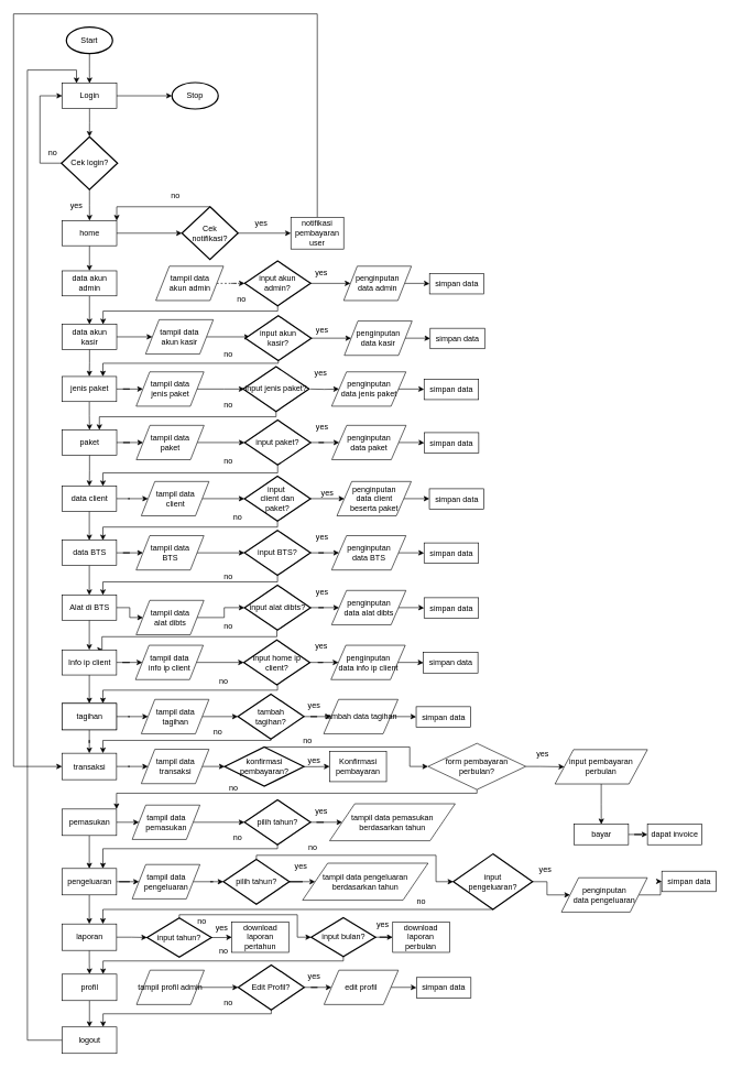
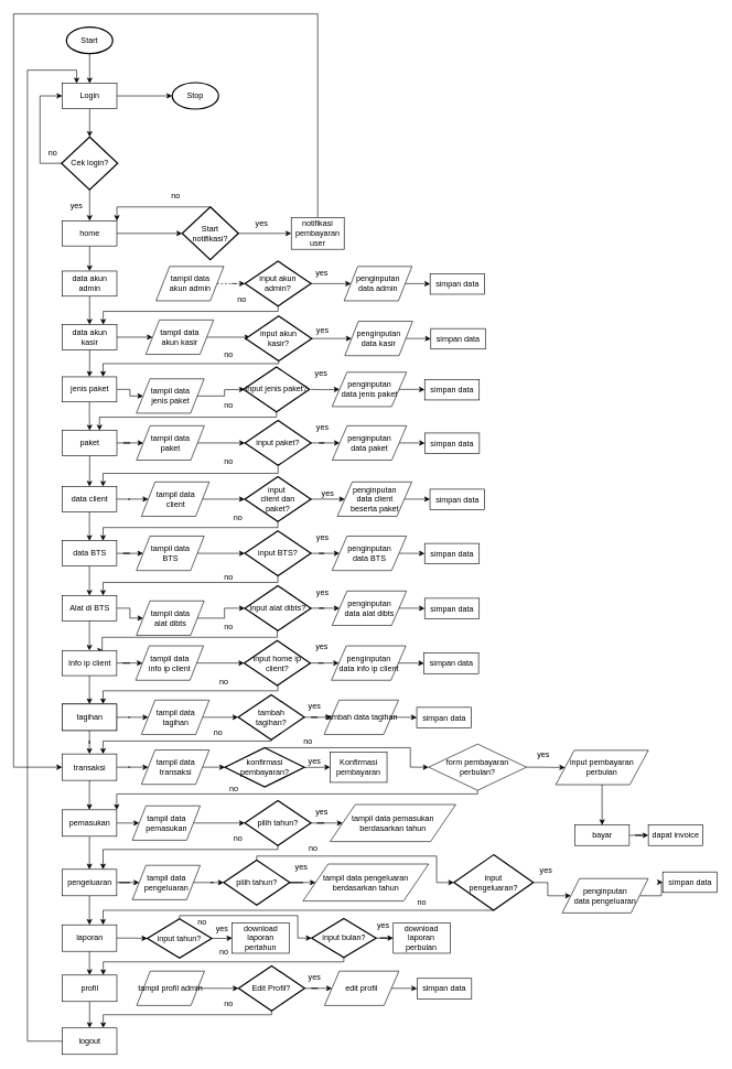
- <mxCell id="28" value="&lt;div&gt;Cek &lt;br&gt;&lt;/div&gt;&lt;div&gt;notifikasi?&lt;/div&gt;" style="strokeWidth=2;html=1;shape=mxgraph.flowchart.decision;whiteSpace=wrap;" parent="1" vertex="1"><mxGeometry x="275" y="312" width="85" height="80" as="geometry" /></mxCell>
+ <mxCell id="28" value="&lt;div&gt;Start &lt;br&gt;&lt;/div&gt;&lt;div&gt;notifikasi?&lt;/div&gt;" style="strokeWidth=2;html=1;shape=mxgraph.flowchart.decision;whiteSpace=wrap;" parent="1" vertex="1"><mxGeometry x="275" y="312" width="85" height="80" as="geometry" /></mxCell>
- <mxCell id="156" value="&lt;div&gt;tampil data &lt;br&gt;&lt;/div&gt;&lt;div&gt;jenis paket&lt;/div&gt;" style="shape=parallelogram;perimeter=parallelogramPerimeter;whiteSpace=wrap;html=1;" parent="1" vertex="1"><mxGeometry x="205.75" y="562" width="102.5" height="52" as="geometry" /></mxCell>
+ <mxCell id="156" value="&lt;div&gt;tampil data &lt;br&gt;&lt;/div&gt;&lt;div&gt;jenis paket&lt;/div&gt;" style="shape=parallelogram;perimeter=parallelogramPerimeter;whiteSpace=wrap;html=1;" parent="1" vertex="1"><mxGeometry x="205.75" y="572" width="102.5" height="52" as="geometry" /></mxCell>
+ <mxCell id="43" value="" style="edgeStyle=orthogonalEdgeStyle;rounded=0;orthogonalLoop=1;jettySize=auto;html=1;" parent="1" source="44" target="35" edge="1"><mxGeometry relative="1" as="geometry" /></mxCell>
